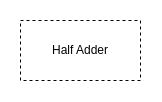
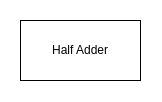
- <mxCell id="2" value="Half Adder" style="whiteSpace=wrap;html=1;dashed=1;" vertex="1" parent="1"><mxGeometry x="20" y="20" width="120" height="60" as="geometry" /></mxCell>
+ <mxCell id="2" value="Half Adder" style="whiteSpace=wrap;html=1;" vertex="1" parent="1"><mxGeometry x="20" y="20" width="120" height="60" as="geometry" /></mxCell>
